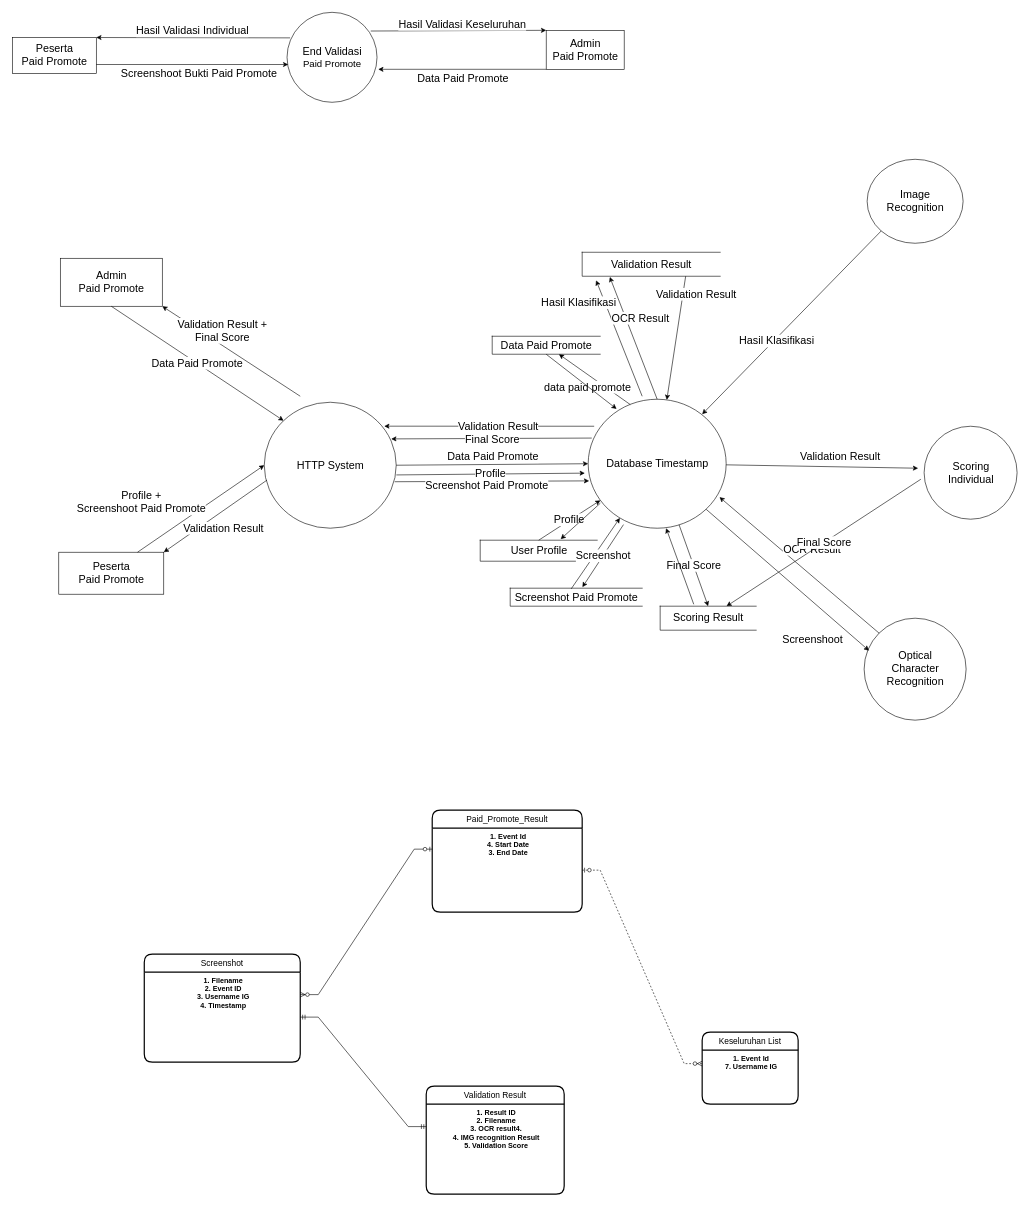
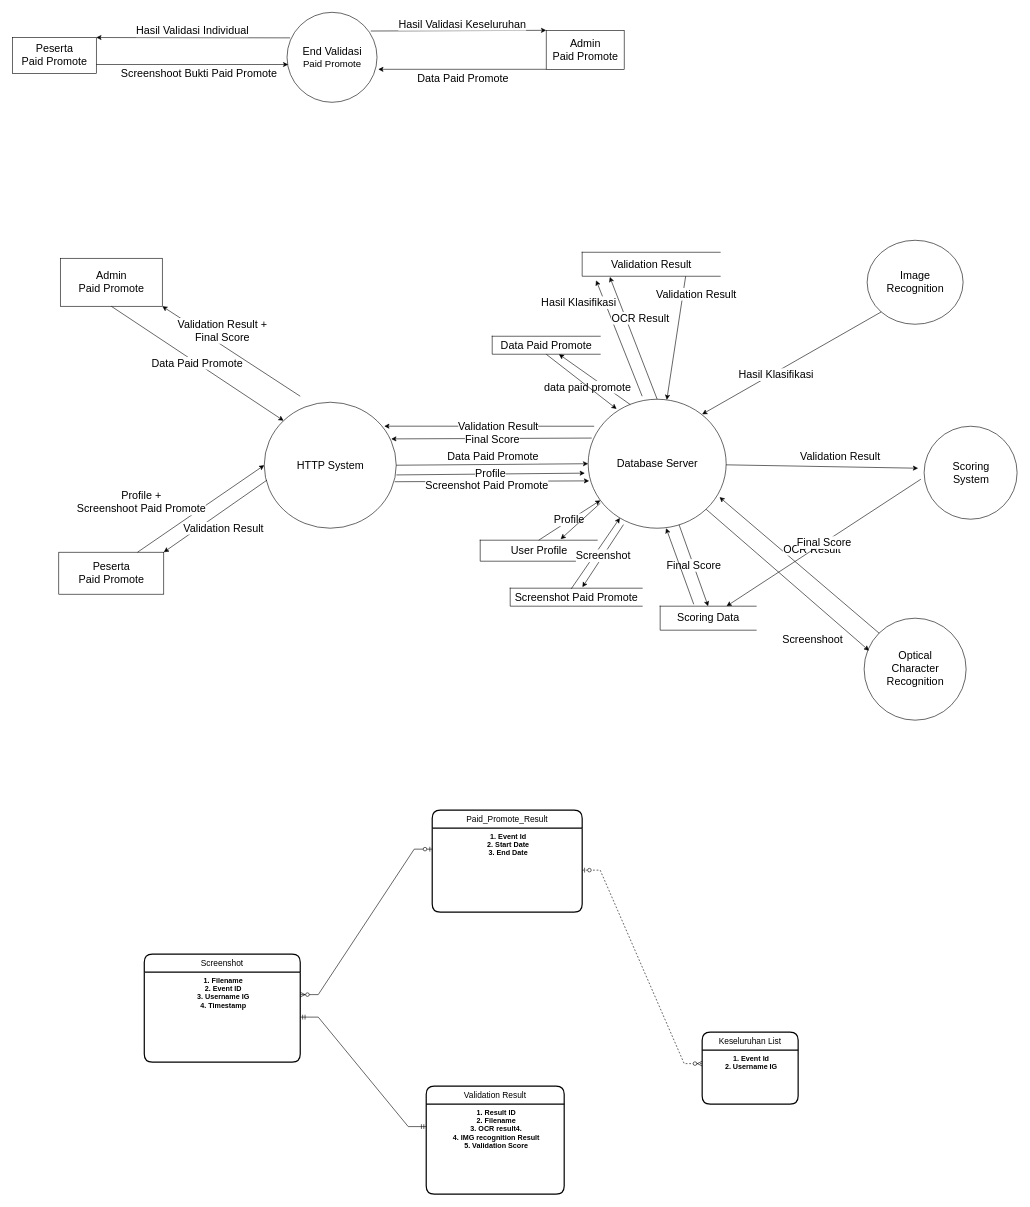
- <mxCell id="19" value="&lt;div&gt;Image&lt;/div&gt;&lt;div&gt;Recognition&lt;/div&gt;" style="shape=ellipse;html=1;dashed=0;whitespace=wrap;perimeter=ellipsePerimeter;fontSize=18;" vertex="1" parent="1"><mxGeometry x="1445" y="265" width="160" height="140" as="geometry" /></mxCell>
+ <mxCell id="19" value="&lt;div&gt;Image&lt;/div&gt;&lt;div&gt;Recognition&lt;/div&gt;" style="shape=ellipse;html=1;dashed=0;whitespace=wrap;perimeter=ellipsePerimeter;fontSize=18;" vertex="1" parent="1"><mxGeometry x="1445" y="400" width="160" height="140" as="geometry" /></mxCell>
- <mxCell id="16" value="Database Timestamp" style="shape=ellipse;html=1;dashed=0;whitespace=wrap;perimeter=ellipsePerimeter;fontSize=18;" vertex="1" parent="1"><mxGeometry x="980" y="665" width="230" height="215" as="geometry" /></mxCell>
+ <mxCell id="16" value="Database Server" style="shape=ellipse;html=1;dashed=0;whitespace=wrap;perimeter=ellipsePerimeter;fontSize=18;" vertex="1" parent="1"><mxGeometry x="980" y="665" width="230" height="215" as="geometry" /></mxCell>
- <mxCell id="20" value="&lt;div&gt;Scoring&lt;/div&gt;&lt;div&gt;Individual&lt;br&gt;&lt;/div&gt;" style="shape=ellipse;html=1;dashed=0;whitespace=wrap;aspect=fixed;perimeter=ellipsePerimeter;fontSize=18;" vertex="1" parent="1"><mxGeometry x="1540" y="710" width="155" height="155" as="geometry" /></mxCell>
+ <mxCell id="20" value="&lt;div&gt;Scoring&lt;/div&gt;&lt;div&gt;System&lt;br&gt;&lt;/div&gt;" style="shape=ellipse;html=1;dashed=0;whitespace=wrap;aspect=fixed;perimeter=ellipsePerimeter;fontSize=18;" vertex="1" parent="1"><mxGeometry x="1540" y="710" width="155" height="155" as="geometry" /></mxCell>
- <mxCell id="49" value="Scoring Result" style="html=1;dashed=0;whitespace=wrap;shape=partialRectangle;right=0;fontSize=18;" vertex="1" parent="1"><mxGeometry x="1100" y="1010" width="160" height="40" as="geometry" /></mxCell>
+ <mxCell id="49" value="Scoring Data" style="html=1;dashed=0;whitespace=wrap;shape=partialRectangle;right=0;fontSize=18;" vertex="1" parent="1"><mxGeometry x="1100" y="1010" width="160" height="40" as="geometry" /></mxCell>
- <mxCell id="63" value="1. Event Id&#10;4. Start Date&#10;3. End Date&#10;" style="align=center;strokeColor=none;fillColor=none;spacingLeft=4;fontSize=12;verticalAlign=top;resizable=0;rotatable=0;part=1;fontStyle=1" vertex="1" parent="62"><mxGeometry y="30" width="250" height="140" as="geometry" /></mxCell>
+ <mxCell id="63" value="1. Event Id&#10;2. Start Date&#10;3. End Date&#10;" style="align=center;strokeColor=none;fillColor=none;spacingLeft=4;fontSize=12;verticalAlign=top;resizable=0;rotatable=0;part=1;fontStyle=1" vertex="1" parent="62"><mxGeometry y="30" width="250" height="140" as="geometry" /></mxCell>
- <mxCell id="65" value="1. Event Id&#10;7. Username IG&#10;" style="align=center;strokeColor=none;fillColor=none;spacingLeft=4;fontSize=12;verticalAlign=top;resizable=0;rotatable=0;part=1;fontStyle=1" vertex="1" parent="64"><mxGeometry y="30" width="160" height="90" as="geometry" /></mxCell>
+ <mxCell id="65" value="1. Event Id&#10;2. Username IG&#10;" style="align=center;strokeColor=none;fillColor=none;spacingLeft=4;fontSize=12;verticalAlign=top;resizable=0;rotatable=0;part=1;fontStyle=1" vertex="1" parent="64"><mxGeometry y="30" width="160" height="90" as="geometry" /></mxCell>
